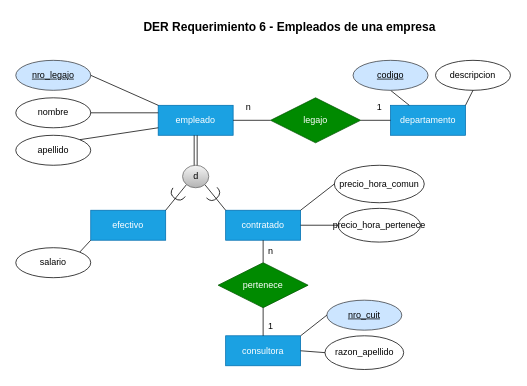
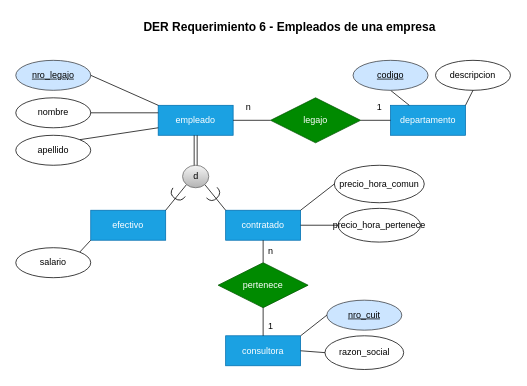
- <mxCell id="32" value="razon_apellido" style="ellipse;whiteSpace=wrap;html=1;align=center;" vertex="1" parent="1"><mxGeometry x="432.5" y="447.5" width="105" height="45" as="geometry" /></mxCell>
+ <mxCell id="32" value="razon_social" style="ellipse;whiteSpace=wrap;html=1;align=center;" vertex="1" parent="1"><mxGeometry x="432.5" y="447.5" width="105" height="45" as="geometry" /></mxCell>
